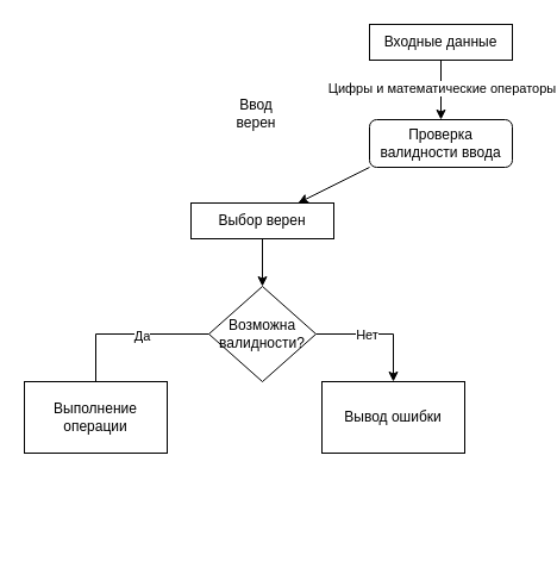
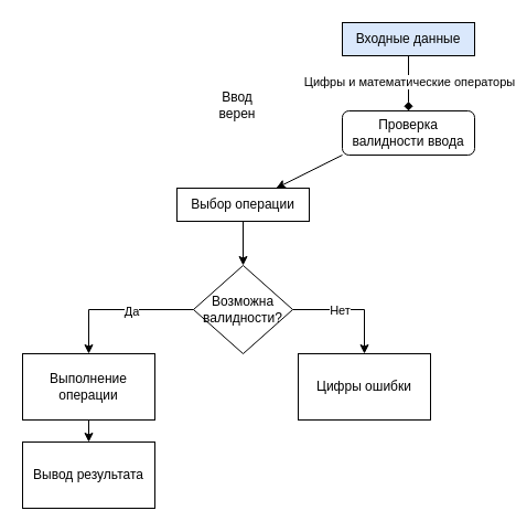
- <mxCell id="4" value="Входные данные" style="rounded=0;whiteSpace=wrap;html=1;" vertex="1" parent="1"><mxGeometry x="310" y="20" width="120" height="30" as="geometry" /></mxCell>
+ <mxCell id="4" value="Входные данные" style="rounded=0;whiteSpace=wrap;html=1;fillColor=#dae8fc;" vertex="1" parent="1"><mxGeometry x="310" y="20" width="120" height="30" as="geometry" /></mxCell>
- <mxCell id="2" style="edgeStyle=orthogonalEdgeStyle;rounded=0;orthogonalLoop=1;jettySize=auto;html=1;exitX=0.5;exitY=1;exitDx=0;exitDy=0;entryX=0.5;entryY=0;entryDx=0;entryDy=0;" edge="1" parent="1" source="4" target="5"><mxGeometry relative="1" as="geometry" /></mxCell>
+ <mxCell id="2" style="edgeStyle=orthogonalEdgeStyle;rounded=0;orthogonalLoop=1;jettySize=auto;html=1;exitX=0.5;exitY=1;exitDx=0;exitDy=0;entryX=0.5;entryY=0;entryDx=0;entryDy=0;endArrow=diamond;" edge="1" parent="1" source="4" target="5"><mxGeometry relative="1" as="geometry" /></mxCell>
- <mxCell id="6" value="Выбор верен" style="rounded=0;whiteSpace=wrap;html=1;" vertex="1" parent="1"><mxGeometry x="160" y="170" width="120" height="30" as="geometry" /></mxCell>
+ <mxCell id="6" value="Выбор операции" style="rounded=0;whiteSpace=wrap;html=1;" vertex="1" parent="1"><mxGeometry x="160" y="170" width="120" height="30" as="geometry" /></mxCell>
- <mxCell id="15" style="edgeStyle=orthogonalEdgeStyle;rounded=0;orthogonalLoop=1;jettySize=auto;html=1;exitX=0;exitY=0.5;exitDx=0;exitDy=0;entryX=0.5;entryY=0;entryDx=0;entryDy=0;endArrow=none;" edge="1" parent="1" source="12" target="14"><mxGeometry relative="1" as="geometry" /></mxCell>
+ <mxCell id="15" style="edgeStyle=orthogonalEdgeStyle;rounded=0;orthogonalLoop=1;jettySize=auto;html=1;exitX=0;exitY=0.5;exitDx=0;exitDy=0;entryX=0.5;entryY=0;entryDx=0;entryDy=0;" edge="1" parent="1" source="12" target="14"><mxGeometry relative="1" as="geometry" /></mxCell>
- <mxCell id="17" value="Вывод ошибки" style="rounded=0;whiteSpace=wrap;html=1;" vertex="1" parent="1"><mxGeometry x="270" y="320" width="120" height="60" as="geometry" /></mxCell>
+ <mxCell id="17" value="Цифры ошибки" style="rounded=0;whiteSpace=wrap;html=1;" vertex="1" parent="1"><mxGeometry x="270" y="320" width="120" height="60" as="geometry" /></mxCell>
+ <mxCell id="13" style="edgeStyle=orthogonalEdgeStyle;rounded=0;orthogonalLoop=1;jettySize=auto;html=1;exitX=0.5;exitY=1;exitDx=0;exitDy=0;entryX=0.5;entryY=0;entryDx=0;entryDy=0;" edge="1" parent="1" source="14" target="18"><mxGeometry relative="1" as="geometry" /></mxCell>
+ <mxCell id="18" value="Вывод результата" style="rounded=0;whiteSpace=wrap;html=1;" vertex="1" parent="1"><mxGeometry x="20" y="400" width="120" height="60" as="geometry" /></mxCell>
